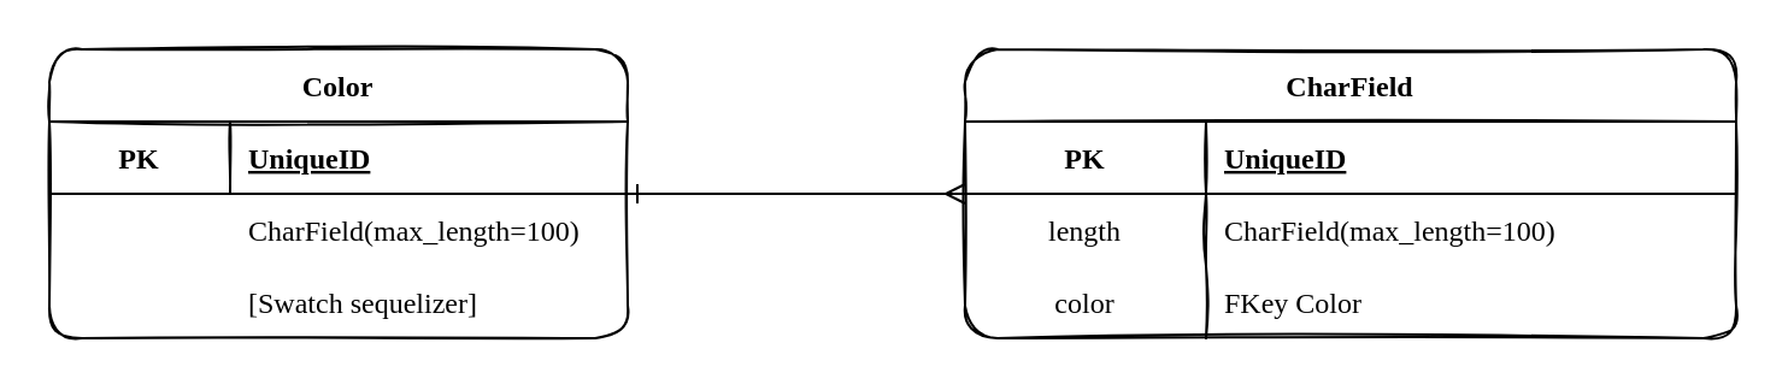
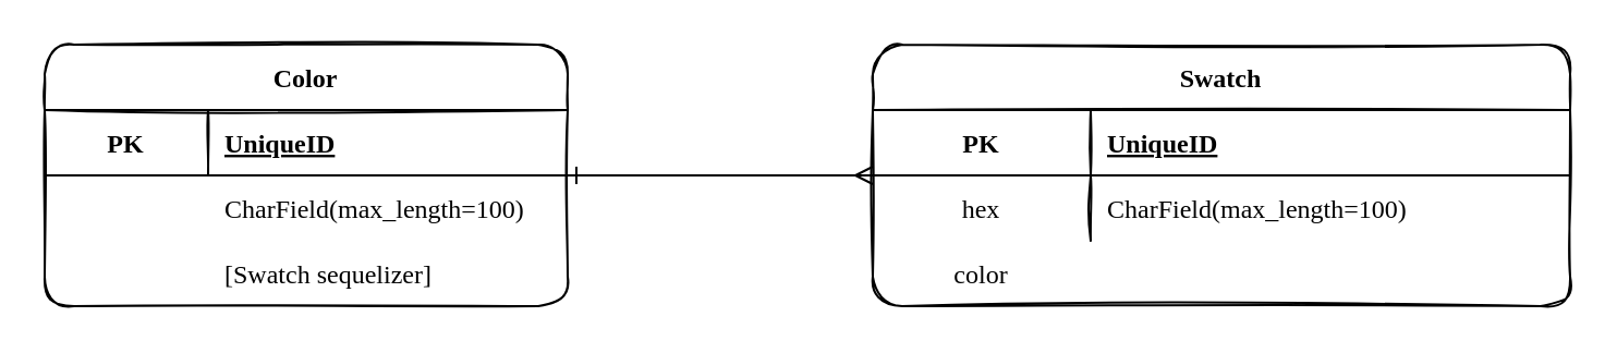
- <mxCell id="11" value="CharField" style="shape=table;startSize=30;container=1;collapsible=1;childLayout=tableLayout;fixedRows=1;rowLines=0;fontStyle=1;align=center;resizeLast=1;rounded=1;sketch=1;fontFamily=Tahoma;" parent="1" vertex="1"><mxGeometry x="400" y="20" width="320" height="120" as="geometry" /></mxCell>
+ <mxCell id="11" value="Swatch" style="shape=table;startSize=30;container=1;collapsible=1;childLayout=tableLayout;fixedRows=1;rowLines=0;fontStyle=1;align=center;resizeLast=1;rounded=1;sketch=1;fontFamily=Tahoma;" parent="1" vertex="1"><mxGeometry x="400" y="20" width="320" height="120" as="geometry" /></mxCell>
- <mxCell id="16" value="length" style="shape=partialRectangle;connectable=0;fillColor=none;top=0;left=0;bottom=0;right=0;editable=1;overflow=hidden;fontFamily=Tahoma;" parent="15" vertex="1"><mxGeometry width="100" height="30" as="geometry"><mxRectangle width="100" height="30" as="alternateBounds" /></mxGeometry></mxCell>
+ <mxCell id="16" value="hex" style="shape=partialRectangle;connectable=0;fillColor=none;top=0;left=0;bottom=0;right=0;editable=1;overflow=hidden;fontFamily=Tahoma;" parent="15" vertex="1"><mxGeometry width="100" height="30" as="geometry"><mxRectangle width="100" height="30" as="alternateBounds" /></mxGeometry></mxCell>
- <mxCell id="20" value="FKey Color" style="shape=partialRectangle;connectable=0;fillColor=none;top=0;left=0;bottom=0;right=0;align=left;spacingLeft=6;overflow=hidden;fontFamily=Tahoma;" parent="18" vertex="1"><mxGeometry x="100" width="220" height="30" as="geometry"><mxRectangle width="220" height="30" as="alternateBounds" /></mxGeometry></mxCell>
